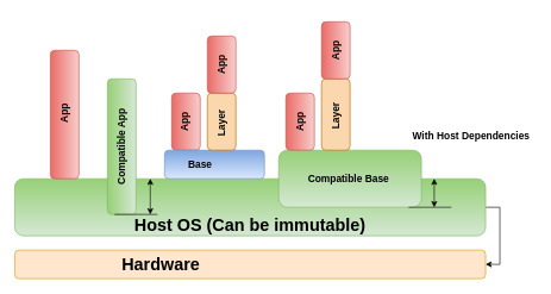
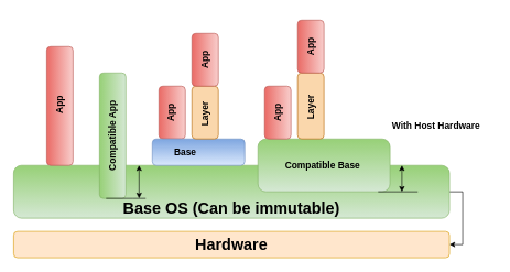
- <mxCell id="19" value="&lt;h3&gt;With Host Dependencies&lt;/h3&gt;" style="text;strokeColor=none;align=center;fillColor=none;html=1;verticalAlign=middle;whiteSpace=wrap;rounded=0;" parent="1" vertex="1"><mxGeometry x="570" y="165" width="180" height="30" as="geometry" /></mxCell>
+ <mxCell id="19" value="&lt;h3&gt;With Host Hardware&lt;/h3&gt;" style="text;strokeColor=none;align=center;fillColor=none;html=1;verticalAlign=middle;whiteSpace=wrap;rounded=0;" parent="1" vertex="1"><mxGeometry x="570" y="165" width="180" height="30" as="geometry" /></mxCell>
- <mxCell id="29" value="&lt;h1&gt;Host OS (Can be immutable)&lt;/h1&gt;" style="text;strokeColor=none;align=center;fillColor=none;html=1;verticalAlign=middle;whiteSpace=wrap;rounded=0;" parent="1" vertex="1"><mxGeometry x="180" y="290" width="340" height="30" as="geometry" /></mxCell>
+ <mxCell id="29" value="&lt;h1&gt;Base OS (Can be immutable)&lt;/h1&gt;" style="text;strokeColor=none;align=center;fillColor=none;html=1;verticalAlign=middle;whiteSpace=wrap;rounded=0;" parent="1" vertex="1"><mxGeometry x="180" y="290" width="340" height="30" as="geometry" /></mxCell>
- <mxCell id="31" value="&lt;h1&gt;Hardware&lt;/h1&gt;" style="text;strokeColor=none;align=center;fillColor=none;html=1;verticalAlign=middle;whiteSpace=wrap;rounded=0;" parent="1" vertex="1"><mxGeometry x="55" y="345" width="340" height="30" as="geometry" /></mxCell>
+ <mxCell id="31" value="&lt;h1&gt;Hardware&lt;/h1&gt;" style="text;strokeColor=none;align=center;fillColor=none;html=1;verticalAlign=middle;whiteSpace=wrap;rounded=0;" parent="1" vertex="1"><mxGeometry x="180" y="345" width="340" height="30" as="geometry" /></mxCell>
